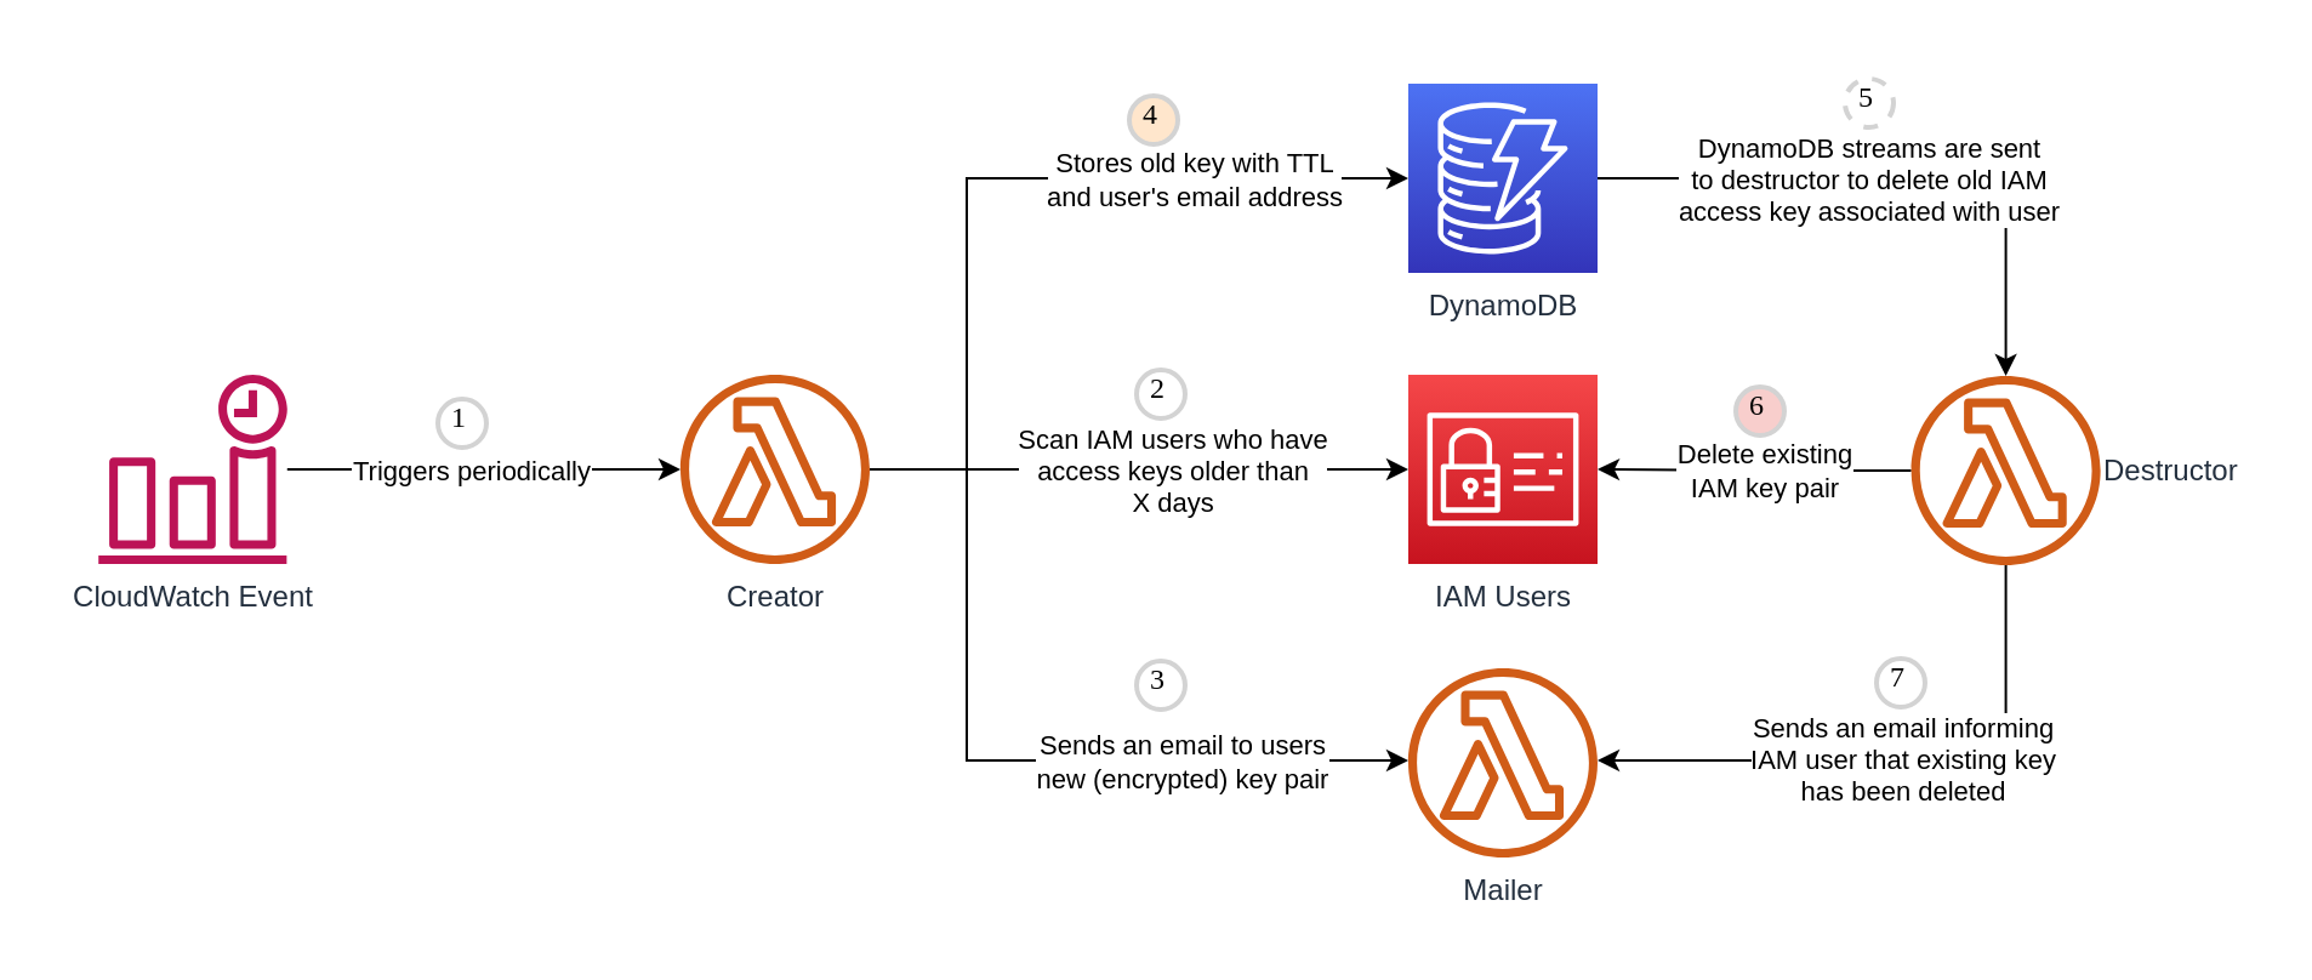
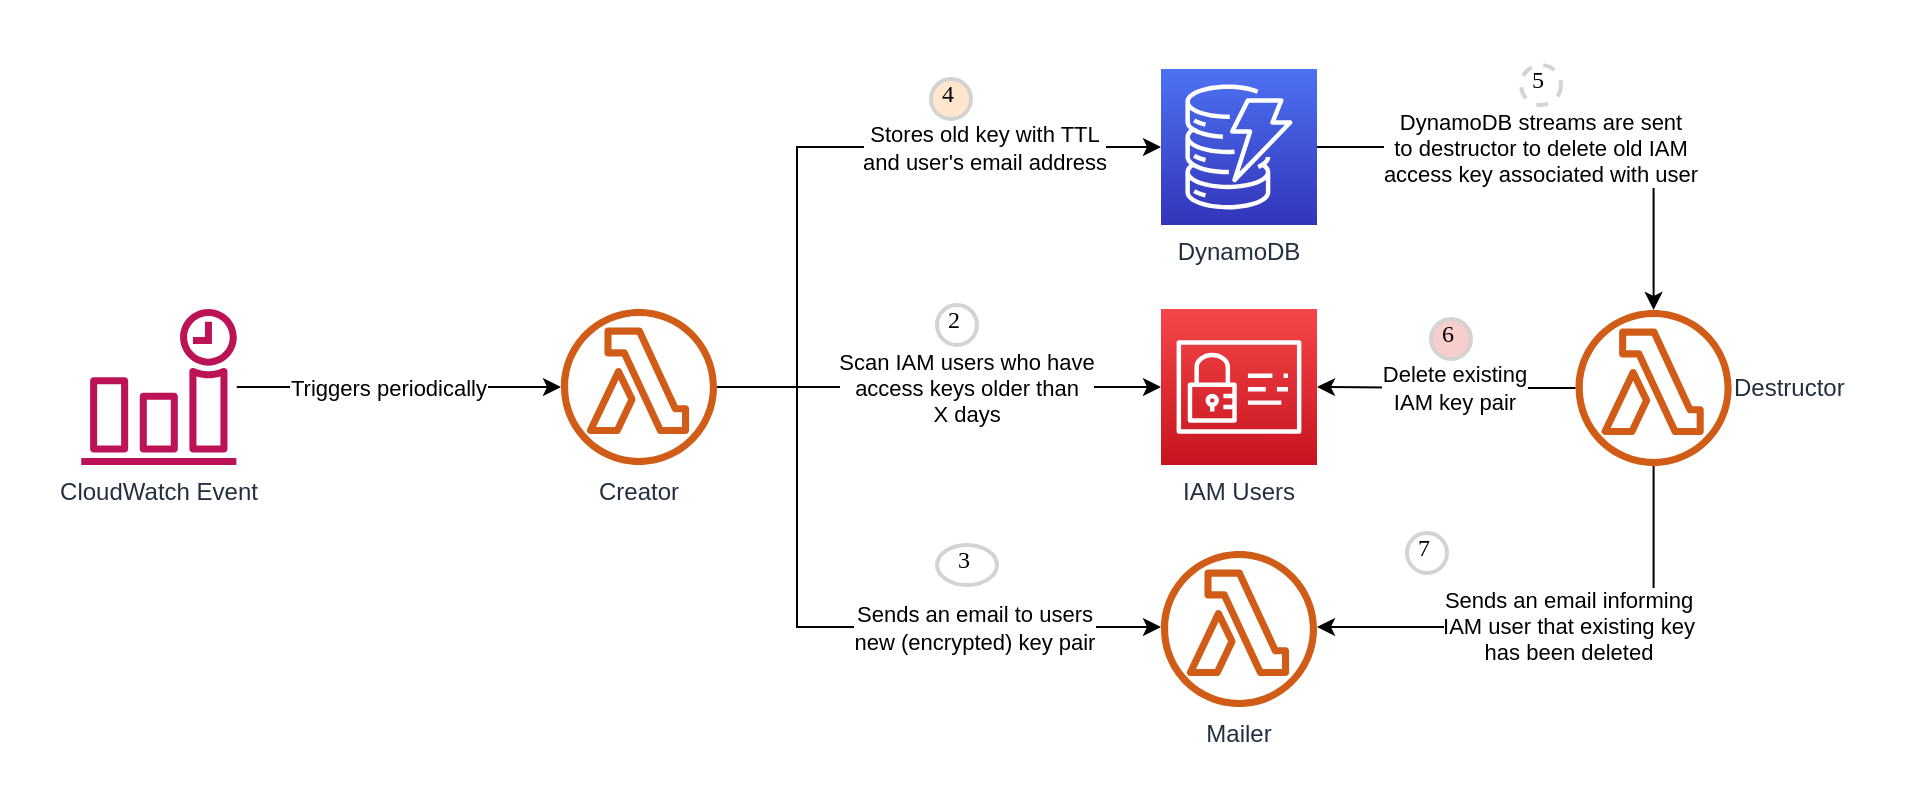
- <mxCell id="22" value="1" style="ellipse;whiteSpace=wrap;html=1;aspect=fixed;strokeWidth=2;fontFamily=Tahoma;spacingBottom=4;spacingRight=2;strokeColor=#d3d3d3;labelBackgroundColor=none;fillColor=#FFFFFF;" parent="1" vertex="1"><mxGeometry x="180" y="164" width="20" height="20" as="geometry" /></mxCell>
- <mxCell id="28" value="7" style="ellipse;whiteSpace=wrap;html=1;aspect=fixed;strokeWidth=2;fontFamily=Tahoma;spacingBottom=4;spacingRight=2;strokeColor=#d3d3d3;labelBackgroundColor=none;fillColor=#FFFFFF;" parent="1" vertex="1"><mxGeometry x="773" y="271" width="20" height="20" as="geometry" /></mxCell>
+ <mxCell id="28" value="7" style="ellipse;whiteSpace=wrap;html=1;aspect=fixed;strokeWidth=2;fontFamily=Tahoma;spacingBottom=4;spacingRight=2;strokeColor=#d3d3d3;labelBackgroundColor=none;fillColor=#FFFFFF;" parent="1" vertex="1"><mxGeometry x="703" y="266" width="20" height="20" as="geometry" /></mxCell>
- <mxCell id="24" value="3" style="ellipse;whiteSpace=wrap;html=1;aspect=fixed;strokeWidth=2;fontFamily=Tahoma;spacingBottom=4;spacingRight=2;strokeColor=#d3d3d3;labelBackgroundColor=none;fillColor=#FFFFFF;" parent="1" vertex="1"><mxGeometry x="468" y="272" width="20" height="20" as="geometry" /></mxCell>
+ <mxCell id="24" value="3" style="ellipse;whiteSpace=wrap;html=1;aspect=fixed;strokeWidth=2;fontFamily=Tahoma;spacingBottom=4;spacingRight=2;strokeColor=#d3d3d3;labelBackgroundColor=none;fillColor=#FFFFFF;" parent="1" vertex="1"><mxGeometry x="468" y="272" width="30" height="20" as="geometry" /></mxCell>
